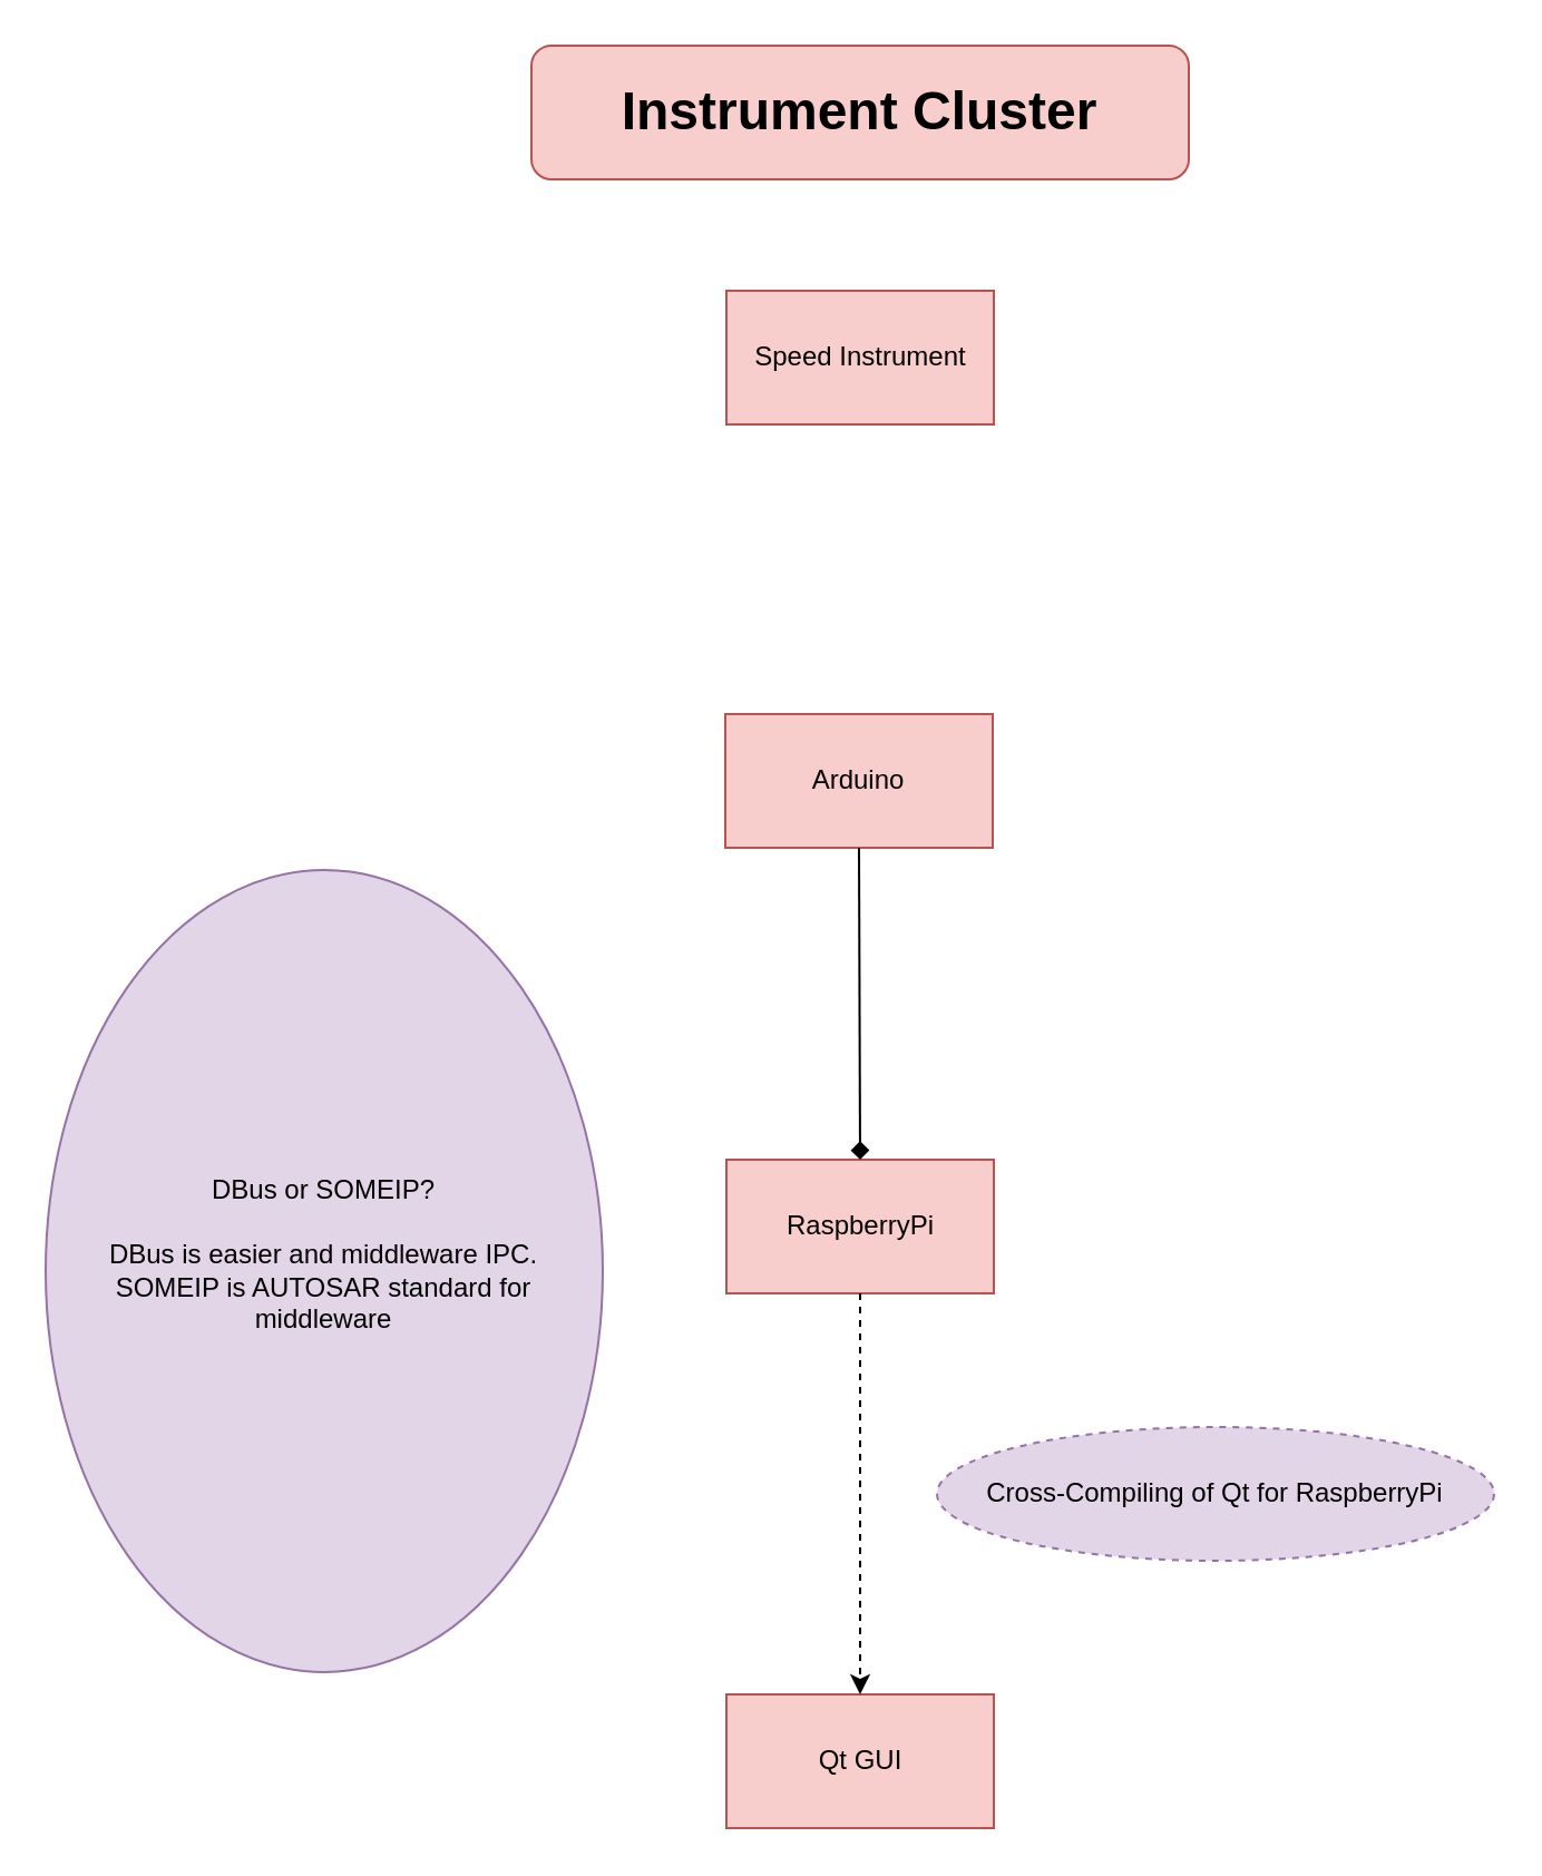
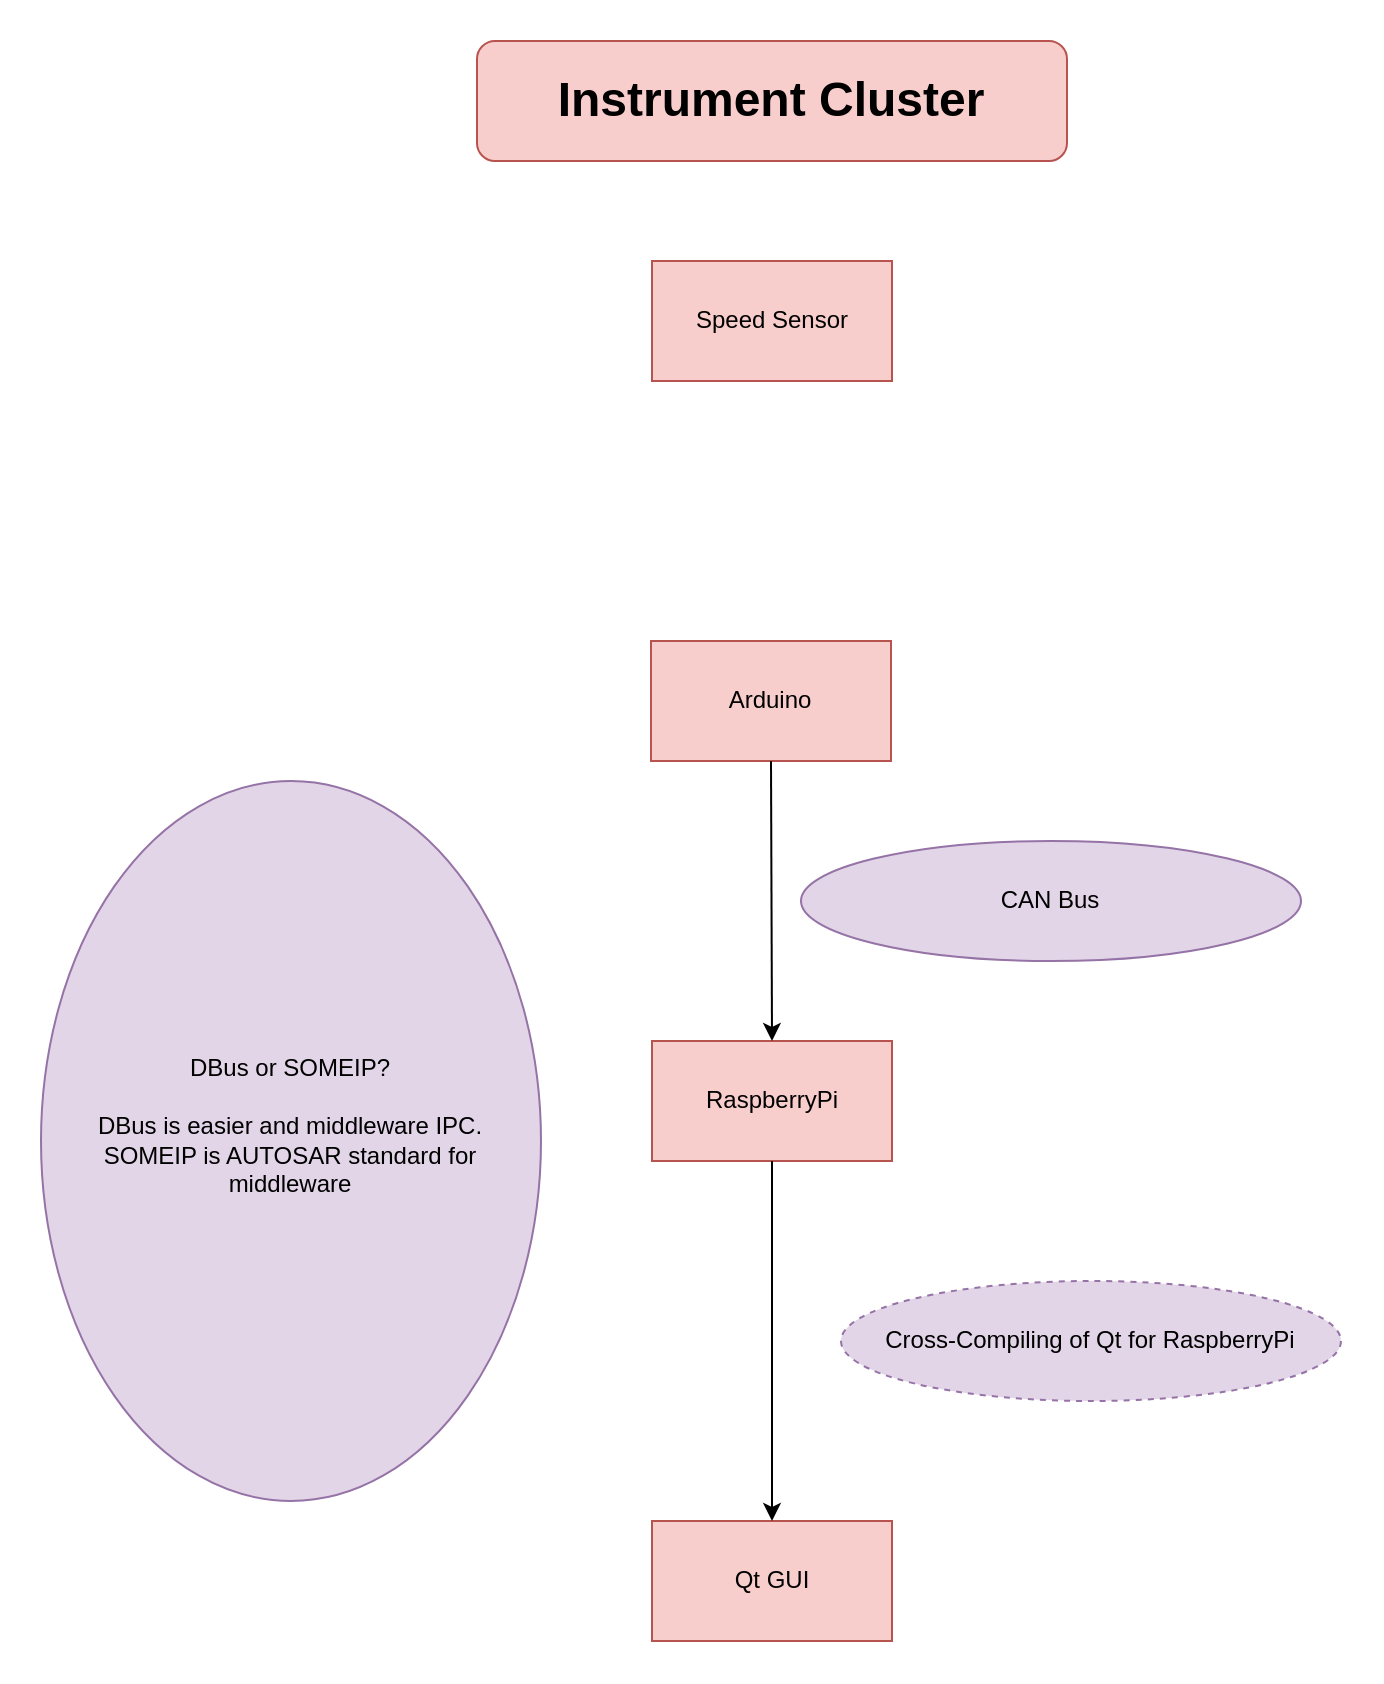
- <mxCell id="3" value="Speed Instrument" style="rounded=0;whiteSpace=wrap;html=1;fillColor=#f8cecc;strokeColor=#b85450;" vertex="1" parent="1"><mxGeometry x="325.5" y="130" width="120" height="60" as="geometry" /></mxCell>
+ <mxCell id="3" value="Speed Sensor" style="rounded=0;whiteSpace=wrap;html=1;fillColor=#f8cecc;strokeColor=#b85450;" vertex="1" parent="1"><mxGeometry x="325.5" y="130" width="120" height="60" as="geometry" /></mxCell>
+ <mxCell id="10" value="&lt;div&gt;CAN Bus&lt;/div&gt;" style="ellipse;whiteSpace=wrap;html=1;fillColor=#e1d5e7;strokeColor=#9673a6;" vertex="1" parent="1"><mxGeometry x="400" y="420" width="250" height="60" as="geometry" /></mxCell>
- <mxCell id="8" value="" style="endArrow=diamond;html=1;rounded=0;entryX=0.5;entryY=0;entryDx=0;entryDy=0;exitX=0.5;exitY=1;exitDx=0;exitDy=0;" edge="1" parent="1" source="4" target="5"><mxGeometry width="50" height="50" relative="1" as="geometry"><mxPoint x="380" y="380" as="sourcePoint" /><mxPoint x="384" y="430" as="targetPoint" /></mxGeometry></mxCell>
+ <mxCell id="8" value="" style="endArrow=classic;html=1;rounded=0;entryX=0.5;entryY=0;entryDx=0;entryDy=0;exitX=0.5;exitY=1;exitDx=0;exitDy=0;" edge="1" parent="1" source="4" target="5"><mxGeometry width="50" height="50" relative="1" as="geometry"><mxPoint x="380" y="380" as="sourcePoint" /><mxPoint x="384" y="430" as="targetPoint" /></mxGeometry></mxCell>
- <mxCell id="9" value="" style="endArrow=classic;html=1;rounded=0;entryX=0.5;entryY=0;entryDx=0;entryDy=0;exitX=0.5;exitY=1;exitDx=0;exitDy=0;dashed=1;" edge="1" parent="1" source="5" target="6"><mxGeometry width="50" height="50" relative="1" as="geometry"><mxPoint x="380" y="530" as="sourcePoint" /><mxPoint x="380" y="640" as="targetPoint" /></mxGeometry></mxCell>
+ <mxCell id="9" value="" style="endArrow=classic;html=1;rounded=0;entryX=0.5;entryY=0;entryDx=0;entryDy=0;exitX=0.5;exitY=1;exitDx=0;exitDy=0;" edge="1" parent="1" source="5" target="6"><mxGeometry width="50" height="50" relative="1" as="geometry"><mxPoint x="380" y="530" as="sourcePoint" /><mxPoint x="380" y="640" as="targetPoint" /></mxGeometry></mxCell>
